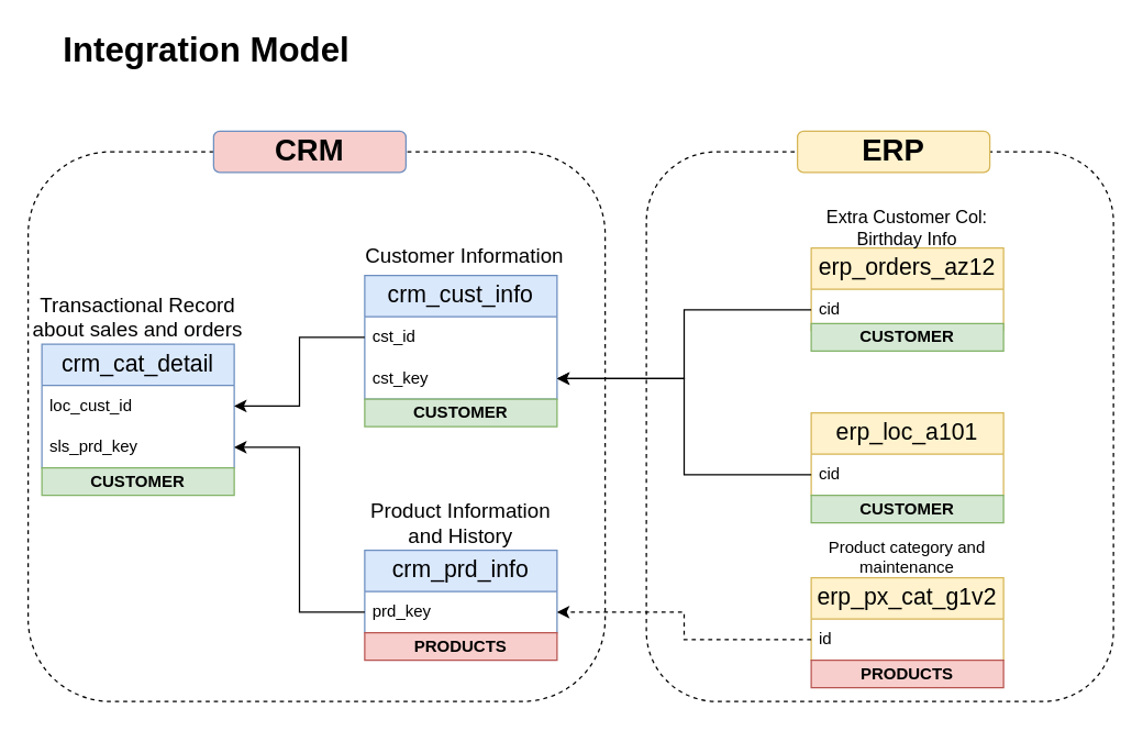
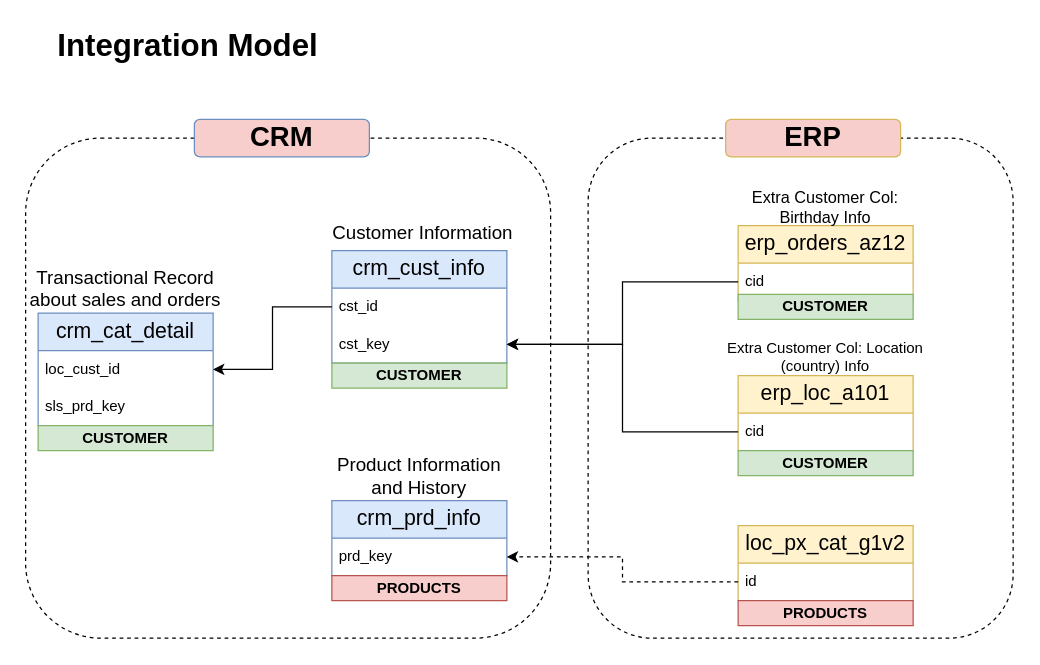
- <mxCell id="29" value="&lt;b&gt;&lt;font style=&quot;font-size: 22px;&quot;&gt;ERP&lt;/font&gt;&lt;/b&gt;" style="rounded=1;whiteSpace=wrap;html=1;fillColor=#fff2cc;strokeColor=#d6b656;" vertex="1" parent="1"><mxGeometry x="580" y="95" width="140" height="30" as="geometry" /></mxCell>
+ <mxCell id="29" value="&lt;b&gt;&lt;font style=&quot;font-size: 22px;&quot;&gt;ERP&lt;/font&gt;&lt;/b&gt;" style="rounded=1;whiteSpace=wrap;html=1;fillColor=#f8cecc;strokeColor=#d6b656;" vertex="1" parent="1"><mxGeometry x="580" y="95" width="140" height="30" as="geometry" /></mxCell>
+ <mxCell id="19" value="Extra Customer Col: Location (country) Info" style="text;html=1;align=center;verticalAlign=middle;whiteSpace=wrap;rounded=0;fontSize=12;" vertex="1" parent="1"><mxGeometry x="580" y="270" width="160" height="30" as="geometry" /></mxCell>
- <mxCell id="31" style="edgeStyle=orthogonalEdgeStyle;rounded=0;orthogonalLoop=1;jettySize=auto;html=1;" edge="1" parent="1" source="8" target="12"><mxGeometry relative="1" as="geometry" /></mxCell>
- <mxCell id="24" value="Product category and maintenance" style="text;html=1;align=center;verticalAlign=middle;whiteSpace=wrap;rounded=0;fontSize=12;" vertex="1" parent="1"><mxGeometry x="580" y="390" width="160" height="30" as="geometry" /></mxCell>
- <mxCell id="22" value="&lt;span style=&quot;font-size: 17px;&quot;&gt;&lt;span&gt;erp_px_cat_g1v2&lt;/span&gt;&lt;/span&gt;" style="swimlane;fontStyle=0;childLayout=stackLayout;horizontal=1;startSize=30;horizontalStack=0;resizeParent=1;resizeParentMax=0;resizeLast=0;collapsible=1;marginBottom=0;whiteSpace=wrap;html=1;fillColor=#fff2cc;strokeColor=#d6b656;rounded=0;swimlaneLine=1;" vertex="1" parent="1"><mxGeometry x="590" y="420" width="140" height="60" as="geometry"><mxRectangle x="80" y="200" width="160" height="30" as="alternateBounds" /></mxGeometry></mxCell>
+ <mxCell id="22" value="&lt;span style=&quot;font-size: 17px;&quot;&gt;&lt;span&gt;loc_px_cat_g1v2&lt;/span&gt;&lt;/span&gt;" style="swimlane;fontStyle=0;childLayout=stackLayout;horizontal=1;startSize=30;horizontalStack=0;resizeParent=1;resizeParentMax=0;resizeLast=0;collapsible=1;marginBottom=0;whiteSpace=wrap;html=1;fillColor=#fff2cc;strokeColor=#d6b656;rounded=0;swimlaneLine=1;" vertex="1" parent="1"><mxGeometry x="590" y="420" width="140" height="60" as="geometry"><mxRectangle x="80" y="200" width="160" height="30" as="alternateBounds" /></mxGeometry></mxCell>
